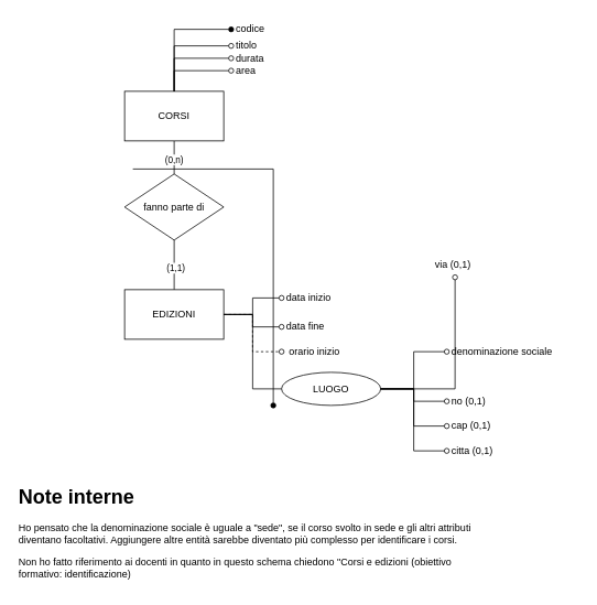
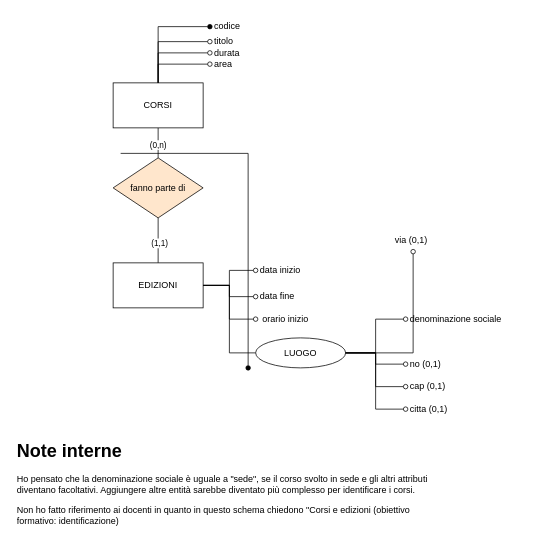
- <mxCell id="13" value="fanno parte di" style="rhombus;whiteSpace=wrap;html=1;" vertex="1" parent="1"><mxGeometry x="150" y="210" width="120" height="80" as="geometry" /></mxCell>
+ <mxCell id="13" value="fanno parte di" style="rhombus;whiteSpace=wrap;html=1;fillColor=#ffe6cc;" vertex="1" parent="1"><mxGeometry x="150" y="210" width="120" height="80" as="geometry" /></mxCell>
- <mxCell id="21" style="edgeStyle=orthogonalEdgeStyle;rounded=0;orthogonalLoop=1;jettySize=auto;html=1;exitX=1;exitY=0.5;exitDx=0;exitDy=0;align=left;spacingLeft=4;endArrow=oval;endFill=0;dashed=1;" edge="1" parent="1" source="14" target="22"><mxGeometry relative="1" as="geometry" /></mxCell>
+ <mxCell id="21" style="edgeStyle=orthogonalEdgeStyle;rounded=0;orthogonalLoop=1;jettySize=auto;html=1;exitX=1;exitY=0.5;exitDx=0;exitDy=0;align=left;spacingLeft=4;endArrow=oval;endFill=0;" edge="1" parent="1" source="14" target="22"><mxGeometry relative="1" as="geometry" /></mxCell>
